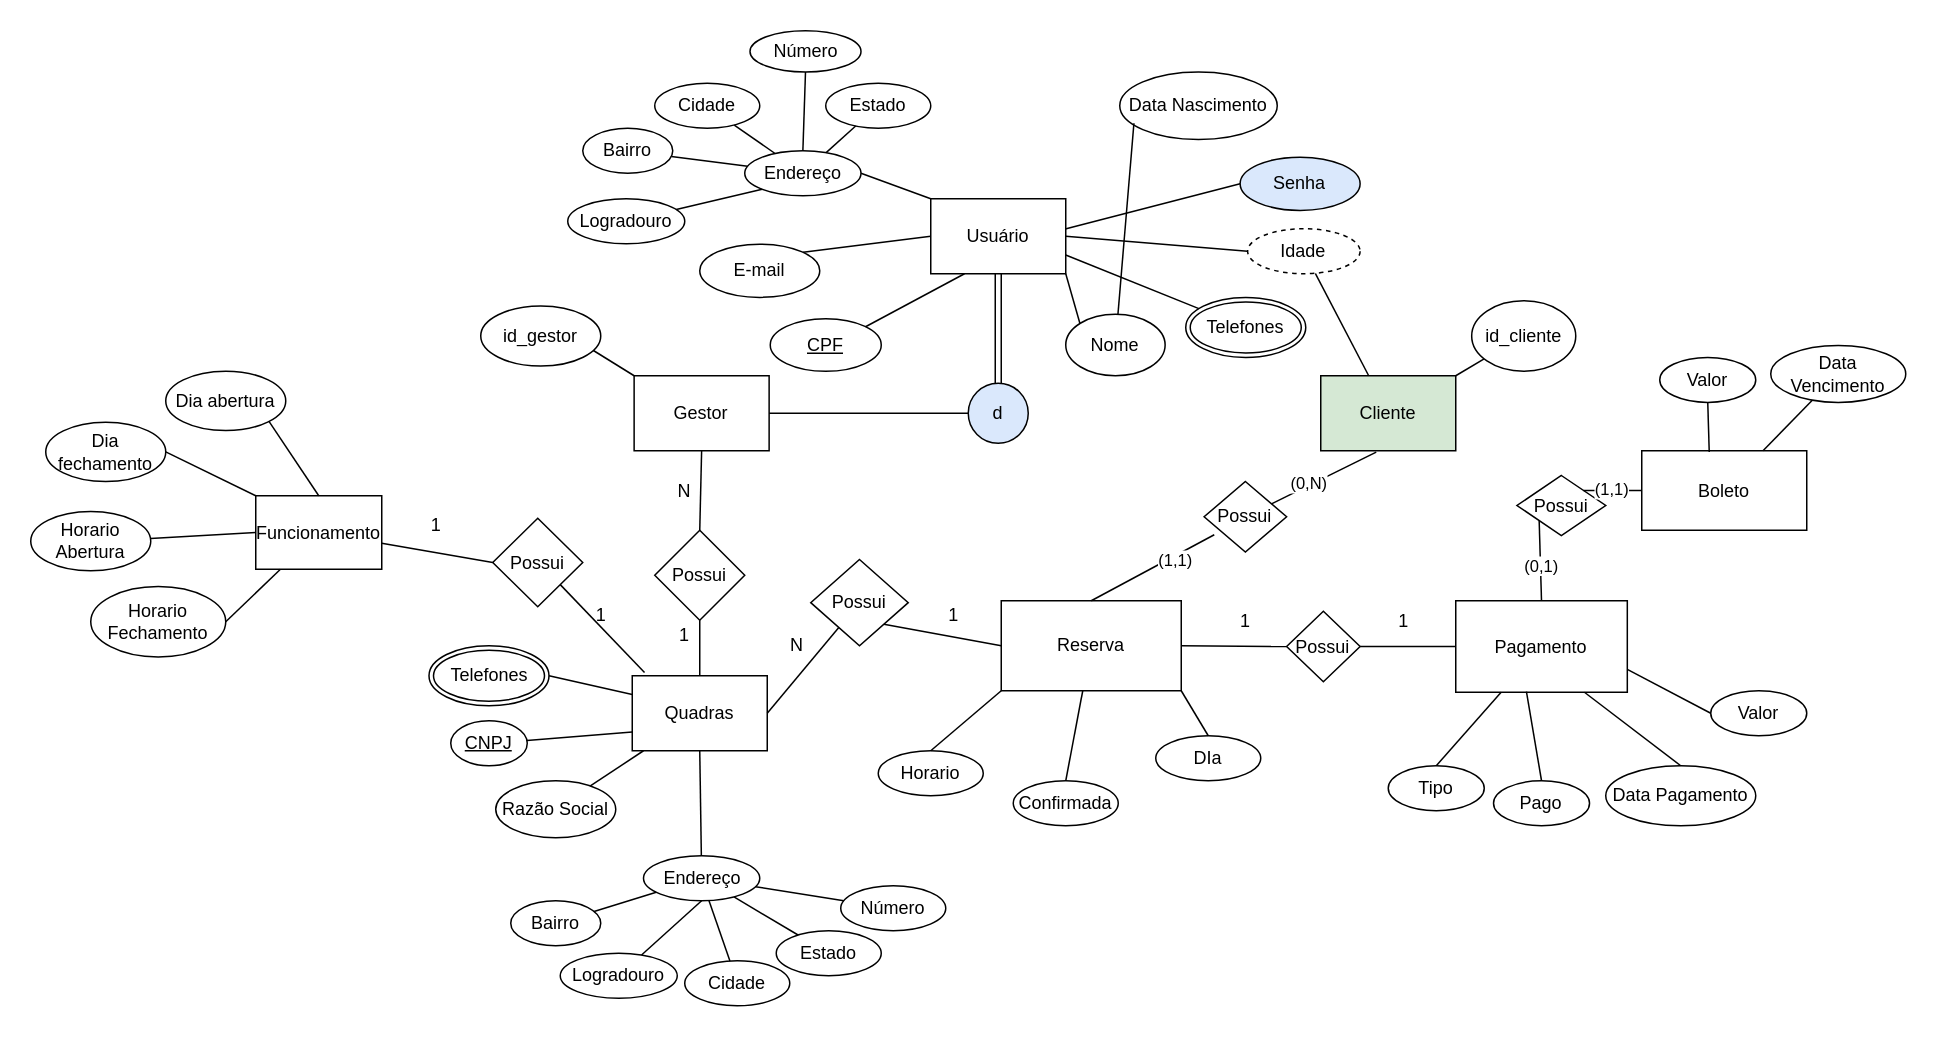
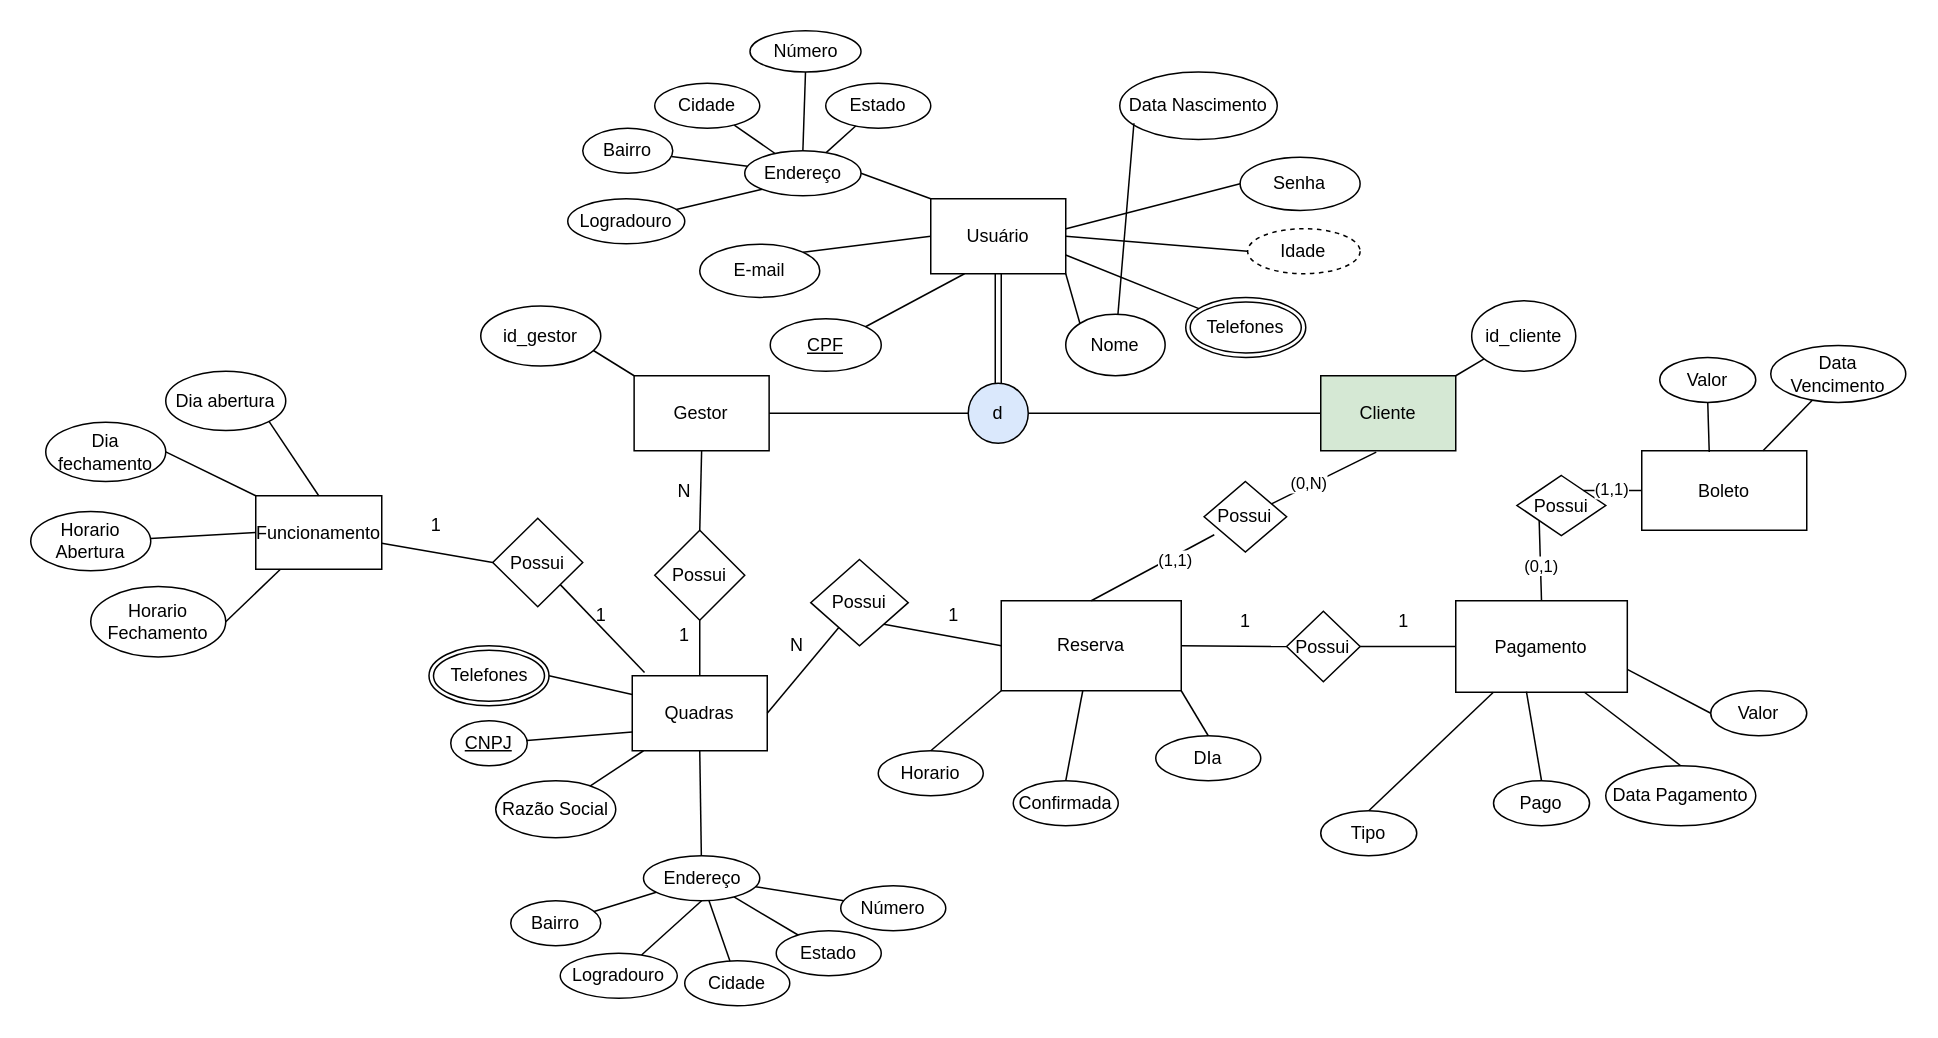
- <mxCell id="60" value="Senha" style="ellipse;whiteSpace=wrap;html=1;fillColor=#dae8fc;" parent="1" vertex="1"><mxGeometry x="826.25" y="104.25" width="80" height="35.5" as="geometry" /></mxCell>
+ <mxCell id="60" value="Senha" style="ellipse;whiteSpace=wrap;html=1;" parent="1" vertex="1"><mxGeometry x="826.25" y="104.25" width="80" height="35.5" as="geometry" /></mxCell>
- <mxCell id="7" value="" style="endArrow=none;html=1;" parent="1" source="3" target="11" edge="1"><mxGeometry width="50" height="50" relative="1" as="geometry"><mxPoint x="641.735" y="274.32" as="sourcePoint" /><mxPoint x="670" y="270" as="targetPoint" /></mxGeometry></mxCell>
+ <mxCell id="7" value="" style="endArrow=none;html=1;entryX=1;entryY=0.5;entryDx=0;entryDy=0;" parent="1" source="3" target="5" edge="1"><mxGeometry width="50" height="50" relative="1" as="geometry"><mxPoint x="641.735" y="274.32" as="sourcePoint" /><mxPoint x="670" y="270" as="targetPoint" /></mxGeometry></mxCell>
- <mxCell id="89" value="Tipo" style="ellipse;whiteSpace=wrap;html=1;" parent="1" vertex="1"><mxGeometry x="925" y="510" width="64" height="30" as="geometry" /></mxCell>
+ <mxCell id="89" value="Tipo" style="ellipse;whiteSpace=wrap;html=1;" parent="1" vertex="1"><mxGeometry x="880" y="540" width="64" height="30" as="geometry" /></mxCell>
